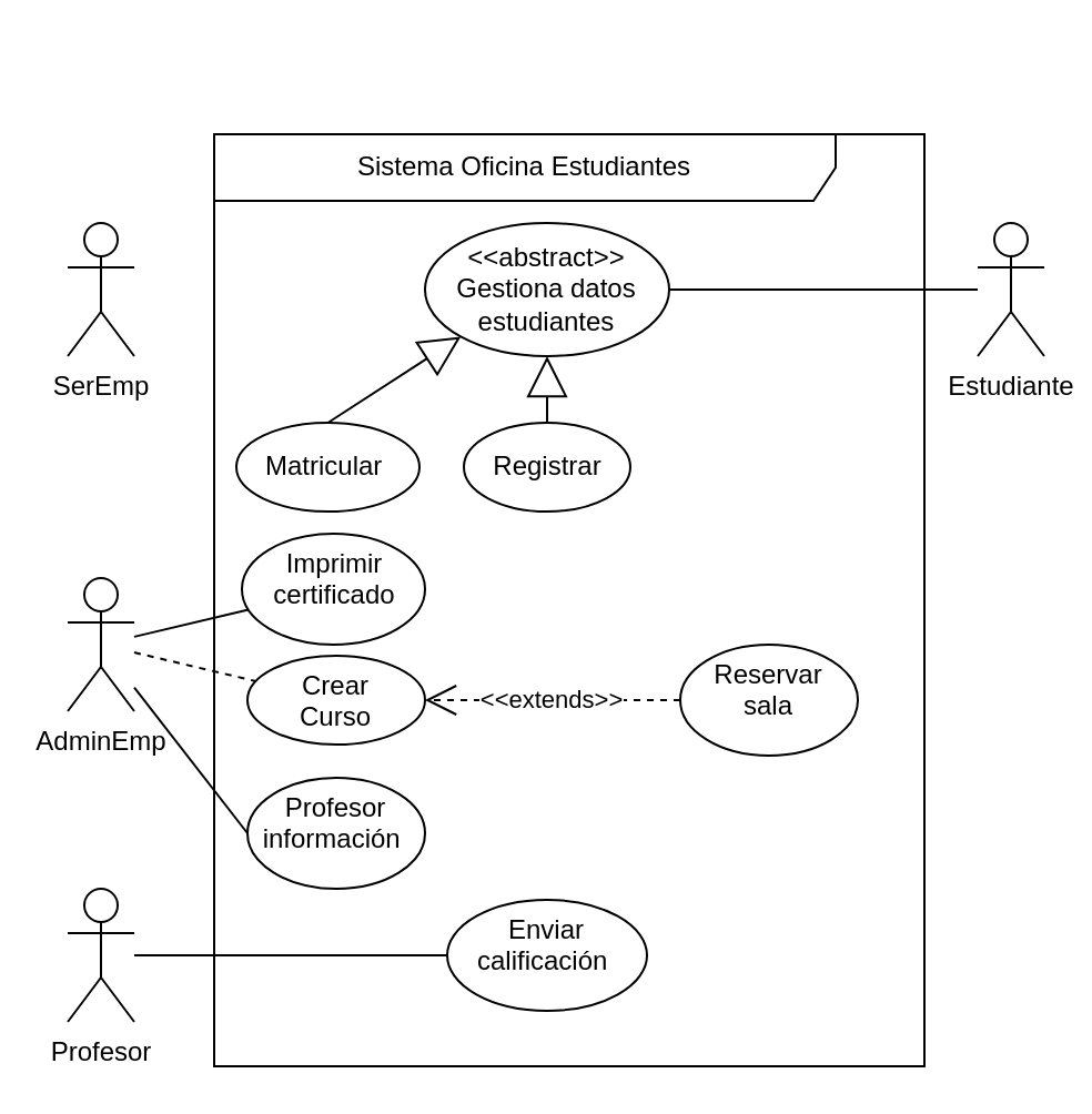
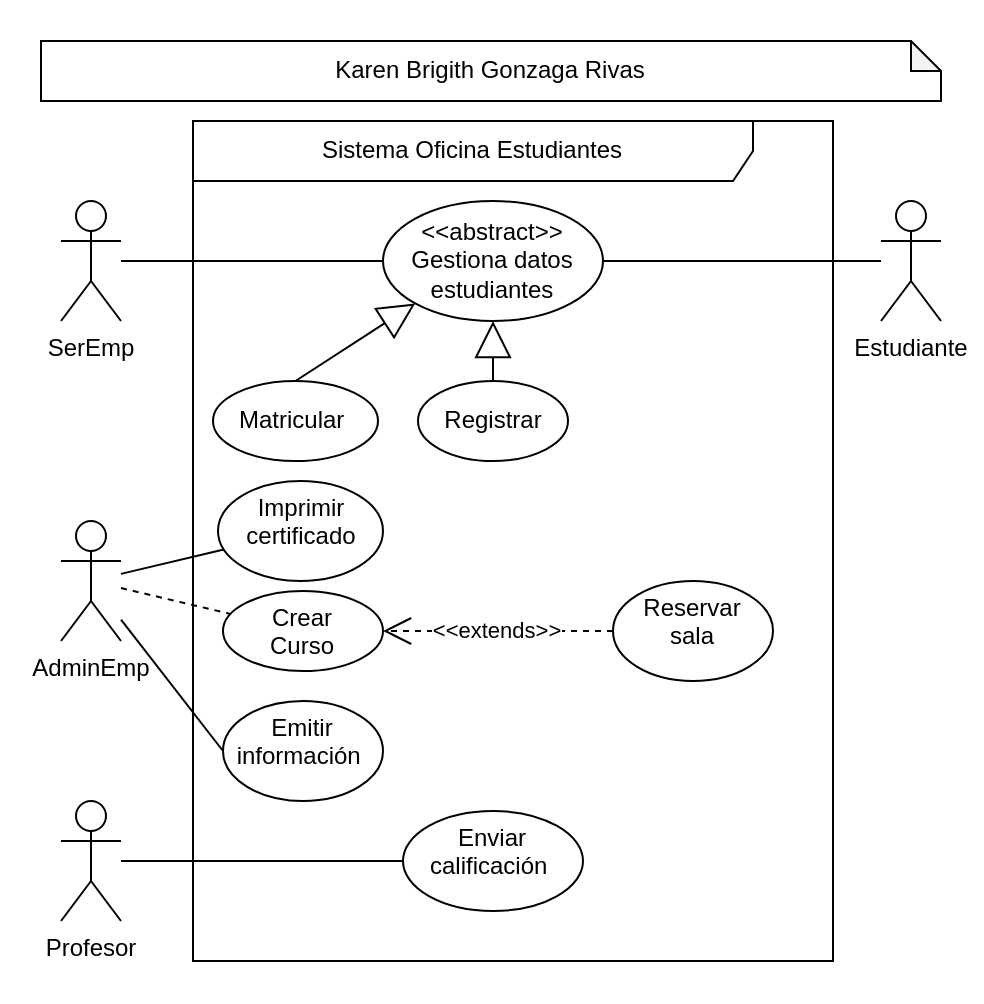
+ <mxCell id="2" value="Karen Brigith Gonzaga Rivas" style="shape=note;whiteSpace=wrap;html=1;backgroundOutline=1;darkOpacity=0.05;size=15;" vertex="1" parent="1"><mxGeometry x="20" y="20" width="450" height="30" as="geometry" /></mxCell>
+ <mxCell id="23" value="" style="endArrow=none;html=1;rounded=0;" edge="1" parent="1" source="24" target="20"><mxGeometry relative="1" as="geometry"><mxPoint x="200" y="130" as="targetPoint" /></mxGeometry></mxCell>
- <mxCell id="17" value="Profesor información&amp;nbsp;" style="ellipse;whiteSpace=wrap;html=1;verticalAlign=top;" vertex="1" parent="1"><mxGeometry x="111" y="350" width="80" height="50" as="geometry" /></mxCell>
+ <mxCell id="17" value="Emitir información&amp;nbsp;" style="ellipse;whiteSpace=wrap;html=1;verticalAlign=top;" vertex="1" parent="1"><mxGeometry x="111" y="350" width="80" height="50" as="geometry" /></mxCell>
